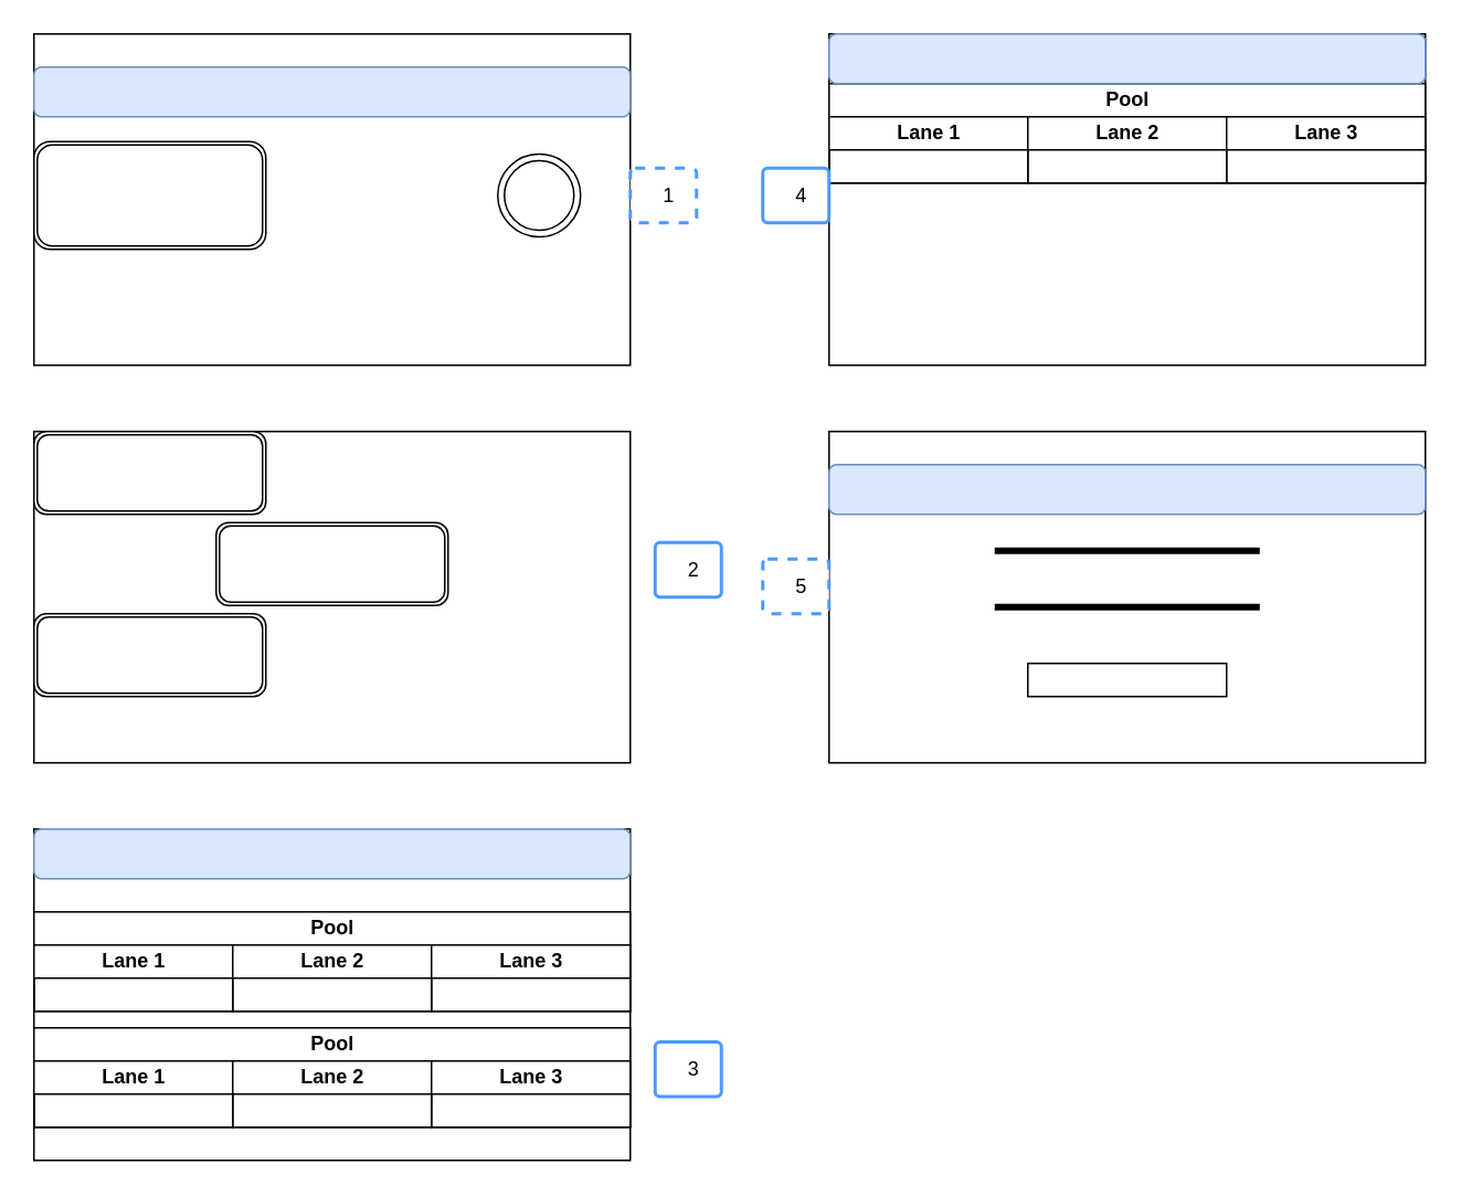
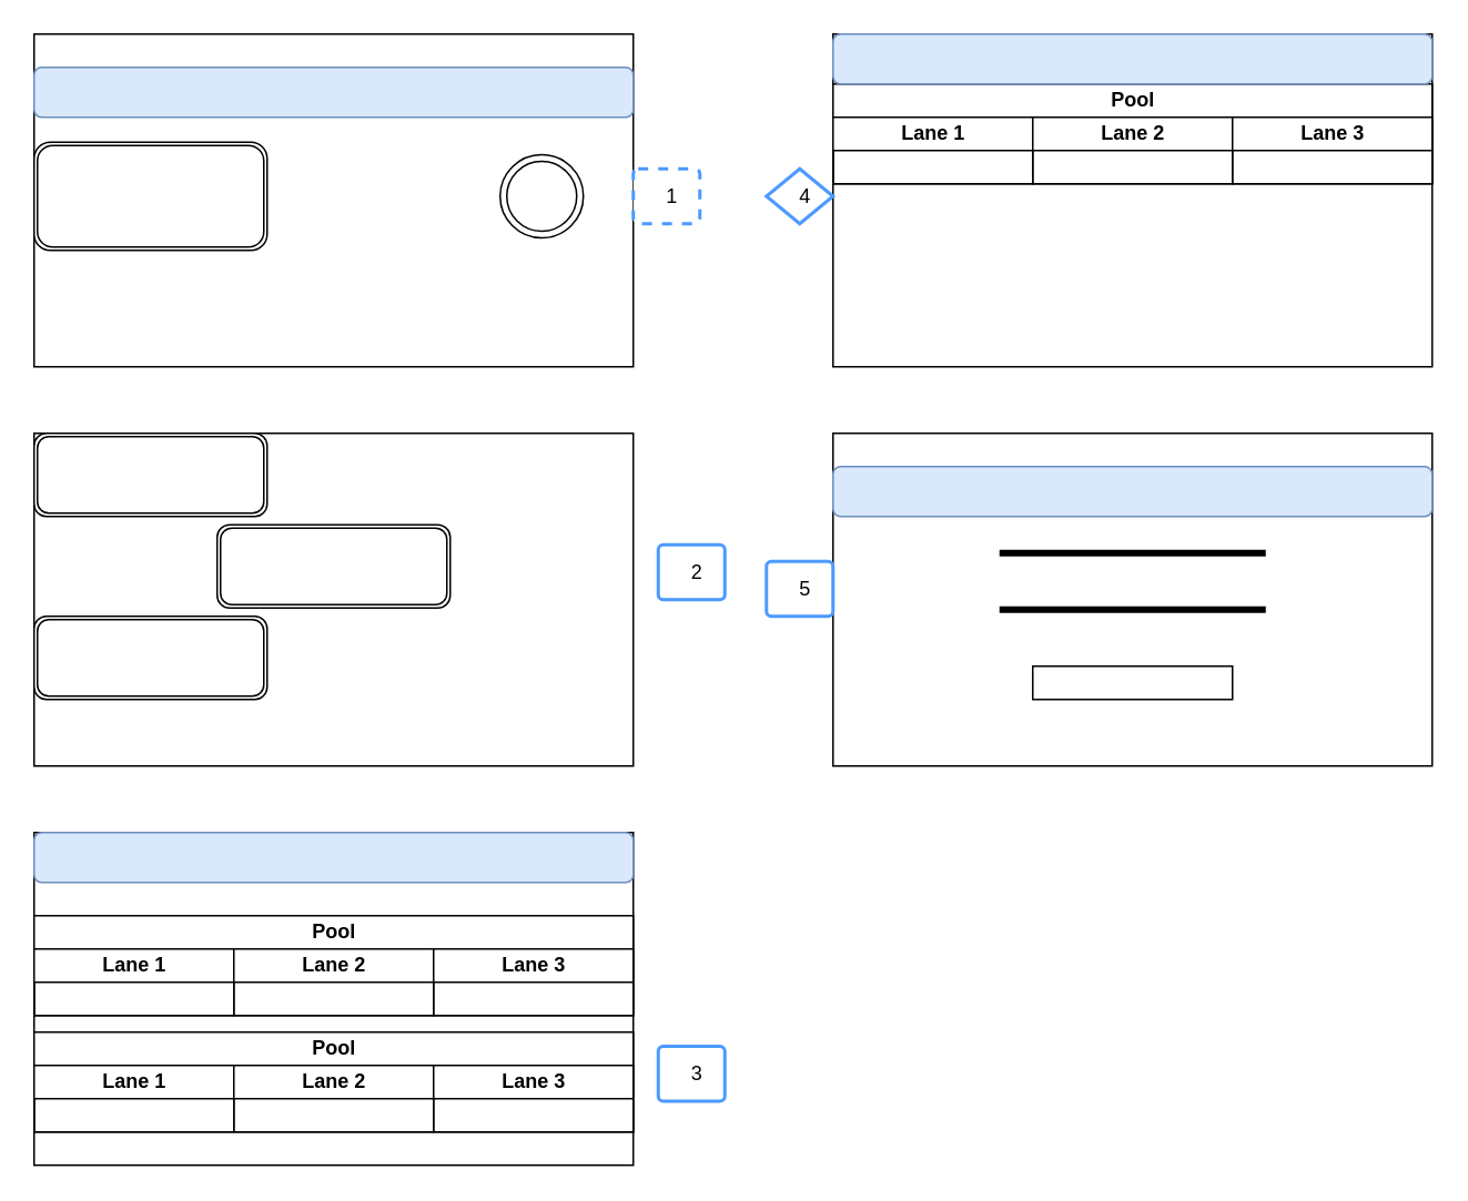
- <mxCell id="34" value="4" style="rounded=1;arcSize=9;align=center;spacingLeft=5;strokeColor=#4C9AFF;html=1;strokeWidth=2;fontSize=12" parent="1" vertex="1"><mxGeometry x="460" y="101" width="40" height="33" as="geometry" /></mxCell>
+ <mxCell id="34" value="4" style="rhombus;arcSize=9;align=center;spacingLeft=5;strokeColor=#4C9AFF;html=1;strokeWidth=2;fontSize=12;" parent="1" vertex="1"><mxGeometry x="460" y="101" width="40" height="33" as="geometry" /></mxCell>
- <mxCell id="35" value="5" style="rounded=1;arcSize=9;align=center;spacingLeft=5;strokeColor=#4C9AFF;html=1;strokeWidth=2;fontSize=12;dashed=1;" parent="1" vertex="1"><mxGeometry x="460" y="337" width="40" height="33" as="geometry" /></mxCell>
+ <mxCell id="35" value="5" style="rounded=1;arcSize=9;align=center;spacingLeft=5;strokeColor=#4C9AFF;html=1;strokeWidth=2;fontSize=12" parent="1" vertex="1"><mxGeometry x="460" y="337" width="40" height="33" as="geometry" /></mxCell>
